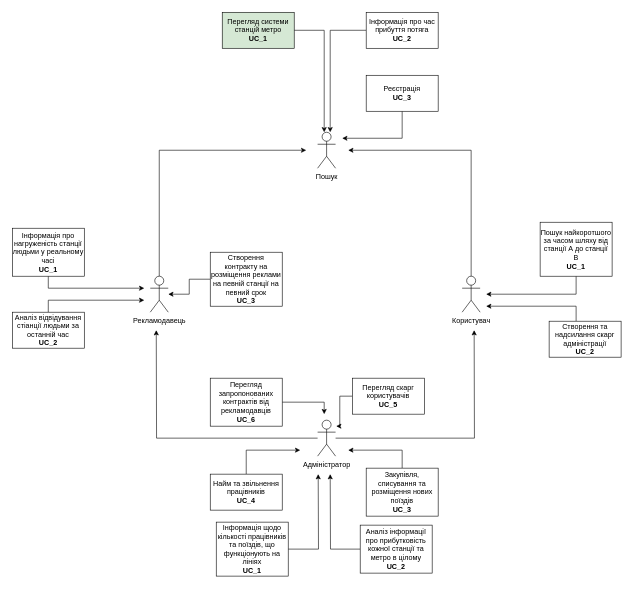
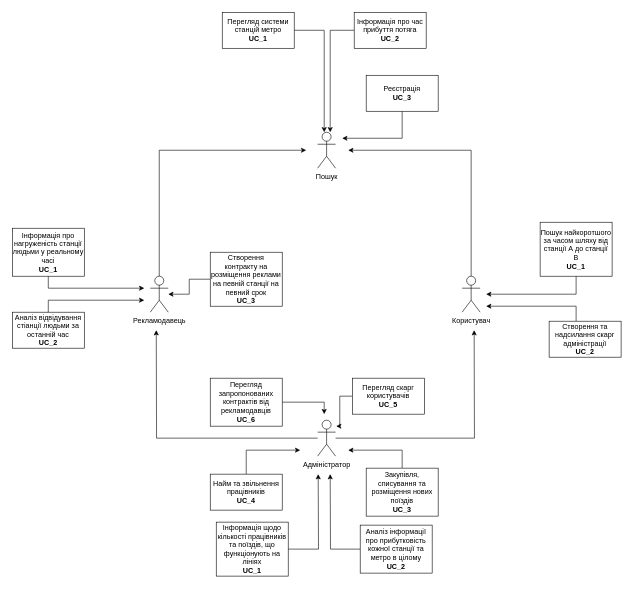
- <mxCell id="11" value="Перегляд системи станцій метро&lt;br&gt;&lt;b&gt;UC_1&lt;/b&gt;" style="rounded=0;whiteSpace=wrap;html=1;fillColor=#d5e8d4;" vertex="1" parent="1"><mxGeometry x="370" y="20" width="120" height="60" as="geometry" /></mxCell>
+ <mxCell id="11" value="Перегляд системи станцій метро&lt;br&gt;&lt;b&gt;UC_1&lt;/b&gt;" style="rounded=0;whiteSpace=wrap;html=1;" vertex="1" parent="1"><mxGeometry x="370" y="20" width="120" height="60" as="geometry" /></mxCell>
- <mxCell id="13" value="Інформація про час прибуття потяга&lt;br&gt;&lt;b&gt;UC_2&lt;/b&gt;" style="rounded=0;whiteSpace=wrap;html=1;" vertex="1" parent="1"><mxGeometry x="610" y="20" width="120" height="60" as="geometry" /></mxCell>
+ <mxCell id="13" value="Інформація про час прибуття потяга&lt;br&gt;&lt;b&gt;UC_2&lt;/b&gt;" style="rounded=0;whiteSpace=wrap;html=1;" vertex="1" parent="1"><mxGeometry x="590" y="20" width="120" height="60" as="geometry" /></mxCell>
